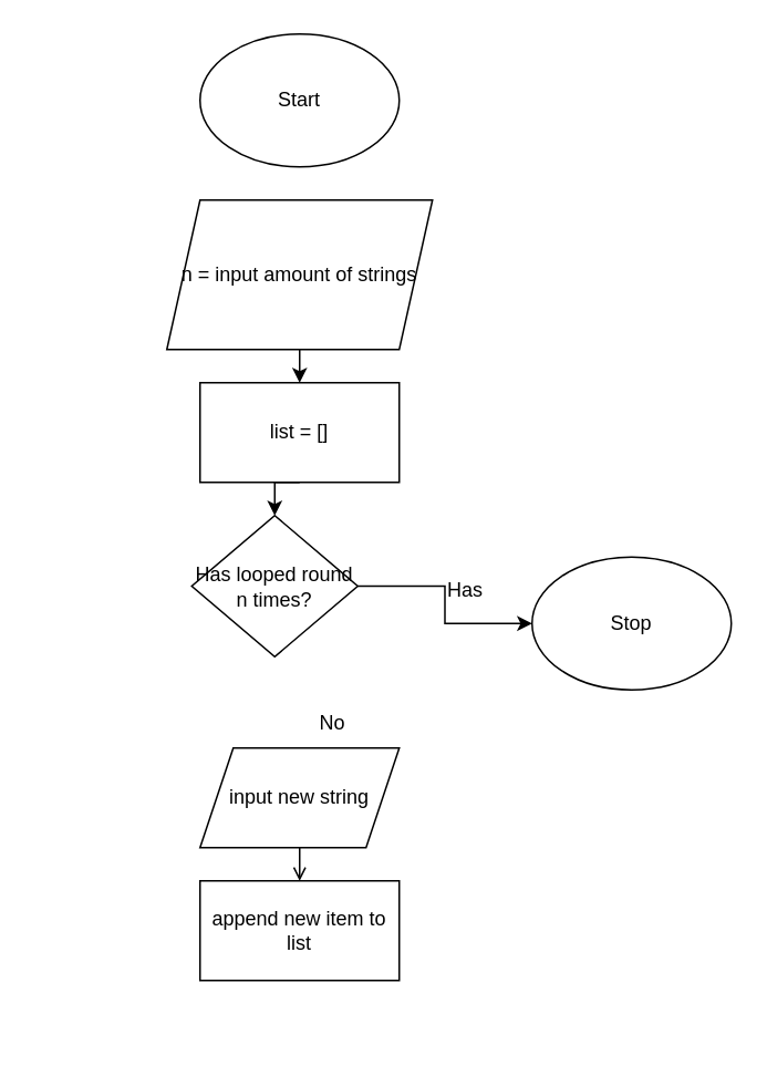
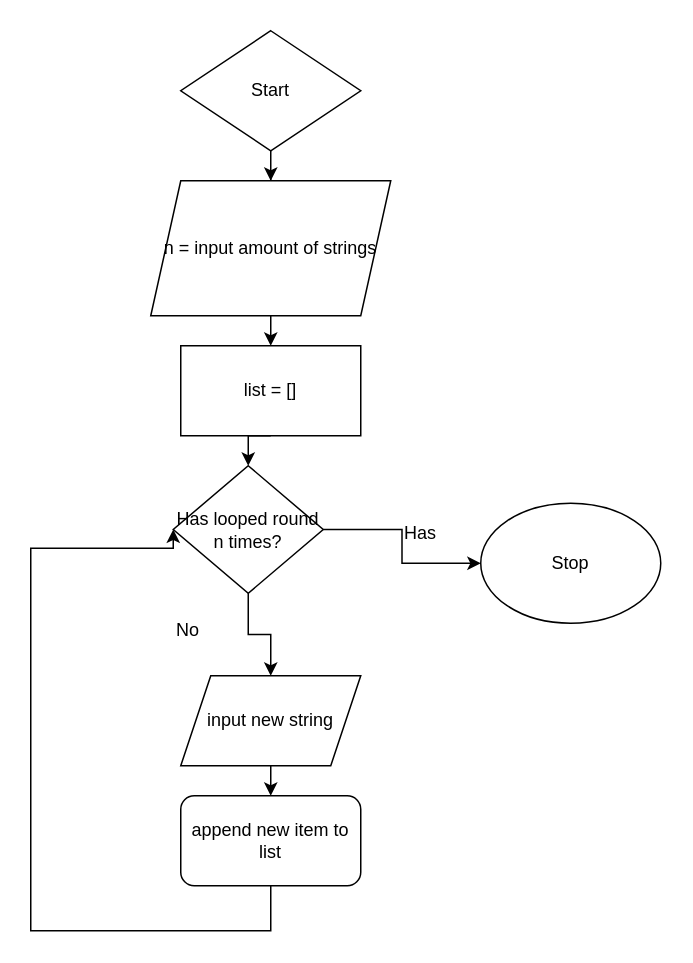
- <mxCell id="3" value="Start" style="ellipse;whiteSpace=wrap;html=1;" vertex="1" parent="1"><mxGeometry x="120" y="20" width="120" height="80" as="geometry" /></mxCell>
+ <mxCell id="3" value="Start" style="rhombus;whiteSpace=wrap;html=1;" vertex="1" parent="1"><mxGeometry x="120" y="20" width="120" height="80" as="geometry" /></mxCell>
+ <mxCell id="2" style="edgeStyle=orthogonalEdgeStyle;rounded=0;orthogonalLoop=1;jettySize=auto;html=1;exitX=0.5;exitY=1;exitDx=0;exitDy=0;" edge="1" parent="1" source="3" target="5"><mxGeometry relative="1" as="geometry" /></mxCell>
+ <mxCell id="6" style="edgeStyle=orthogonalEdgeStyle;rounded=0;orthogonalLoop=1;jettySize=auto;html=1;exitX=0.5;exitY=1;exitDx=0;exitDy=0;entryX=0.5;entryY=0;entryDx=0;entryDy=0;" edge="1" parent="1" source="8" target="10"><mxGeometry relative="1" as="geometry" /></mxCell>
- <mxCell id="15" value="No" style="text;html=1;strokeColor=none;fillColor=none;align=center;verticalAlign=middle;whiteSpace=wrap;rounded=0;" vertex="1" parent="1"><mxGeometry x="170" y="420" width="60" height="30" as="geometry" /></mxCell>
+ <mxCell id="15" value="No" style="text;html=1;strokeColor=none;fillColor=none;align=center;verticalAlign=middle;whiteSpace=wrap;rounded=0;" vertex="1" parent="1"><mxGeometry x="95" y="405" width="60" height="30" as="geometry" /></mxCell>
- <mxCell id="9" style="edgeStyle=orthogonalEdgeStyle;rounded=0;orthogonalLoop=1;jettySize=auto;html=1;exitX=0.5;exitY=1;exitDx=0;exitDy=0;entryX=0.5;entryY=0;entryDx=0;entryDy=0;endArrow=open;" edge="1" parent="1" source="10" target="14"><mxGeometry relative="1" as="geometry" /></mxCell>
+ <mxCell id="9" style="edgeStyle=orthogonalEdgeStyle;rounded=0;orthogonalLoop=1;jettySize=auto;html=1;exitX=0.5;exitY=1;exitDx=0;exitDy=0;entryX=0.5;entryY=0;entryDx=0;entryDy=0;" edge="1" parent="1" source="10" target="14"><mxGeometry relative="1" as="geometry" /></mxCell>
+ <mxCell id="13" style="edgeStyle=orthogonalEdgeStyle;rounded=0;orthogonalLoop=1;jettySize=auto;html=1;exitX=0.5;exitY=1;exitDx=0;exitDy=0;entryX=0;entryY=0.5;entryDx=0;entryDy=0;" edge="1" parent="1" source="14" target="8"><mxGeometry relative="1" as="geometry"><Array as="points"><mxPoint x="180" y="620" /><mxPoint x="20" y="620" /><mxPoint x="20" y="365" /></Array></mxGeometry></mxCell>
- <mxCell id="14" value="append new item to list" style="rounded=0;whiteSpace=wrap;html=1;" vertex="1" parent="1"><mxGeometry x="120" y="530" width="120" height="60" as="geometry" /></mxCell>
+ <mxCell id="14" value="append new item to list" style="whiteSpace=wrap;html=1;rounded=1;" vertex="1" parent="1"><mxGeometry x="120" y="530" width="120" height="60" as="geometry" /></mxCell>
